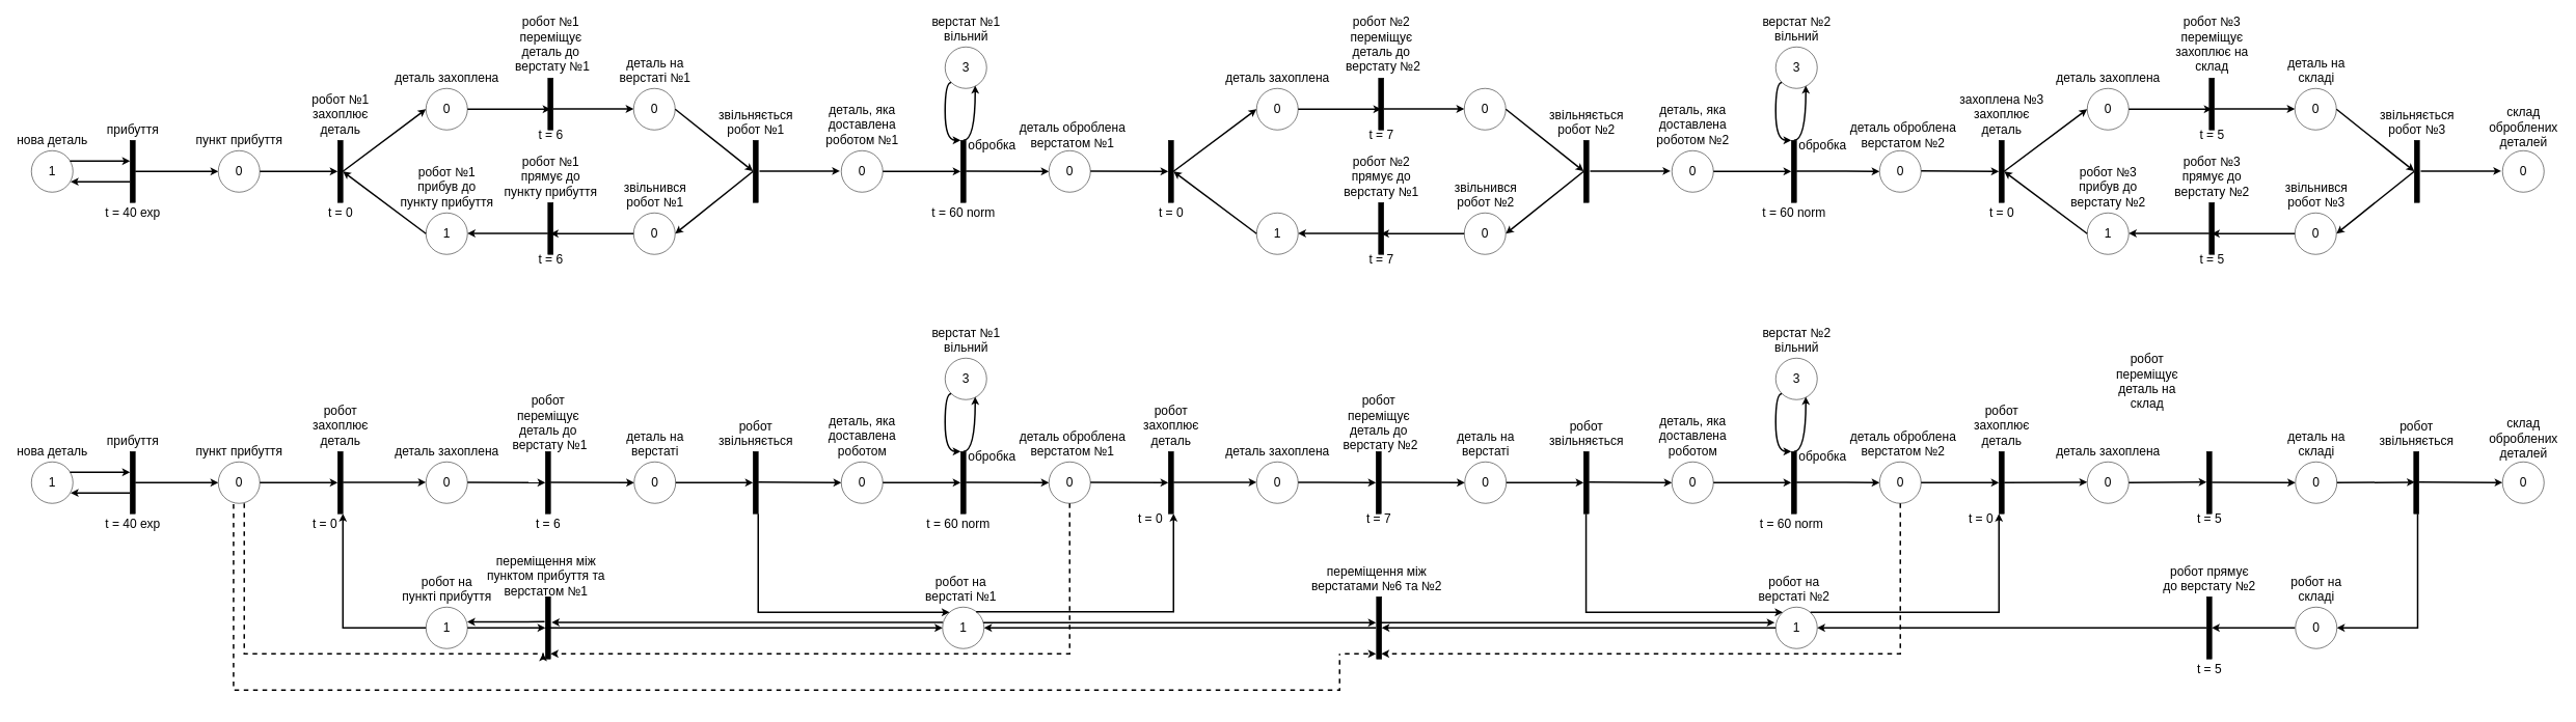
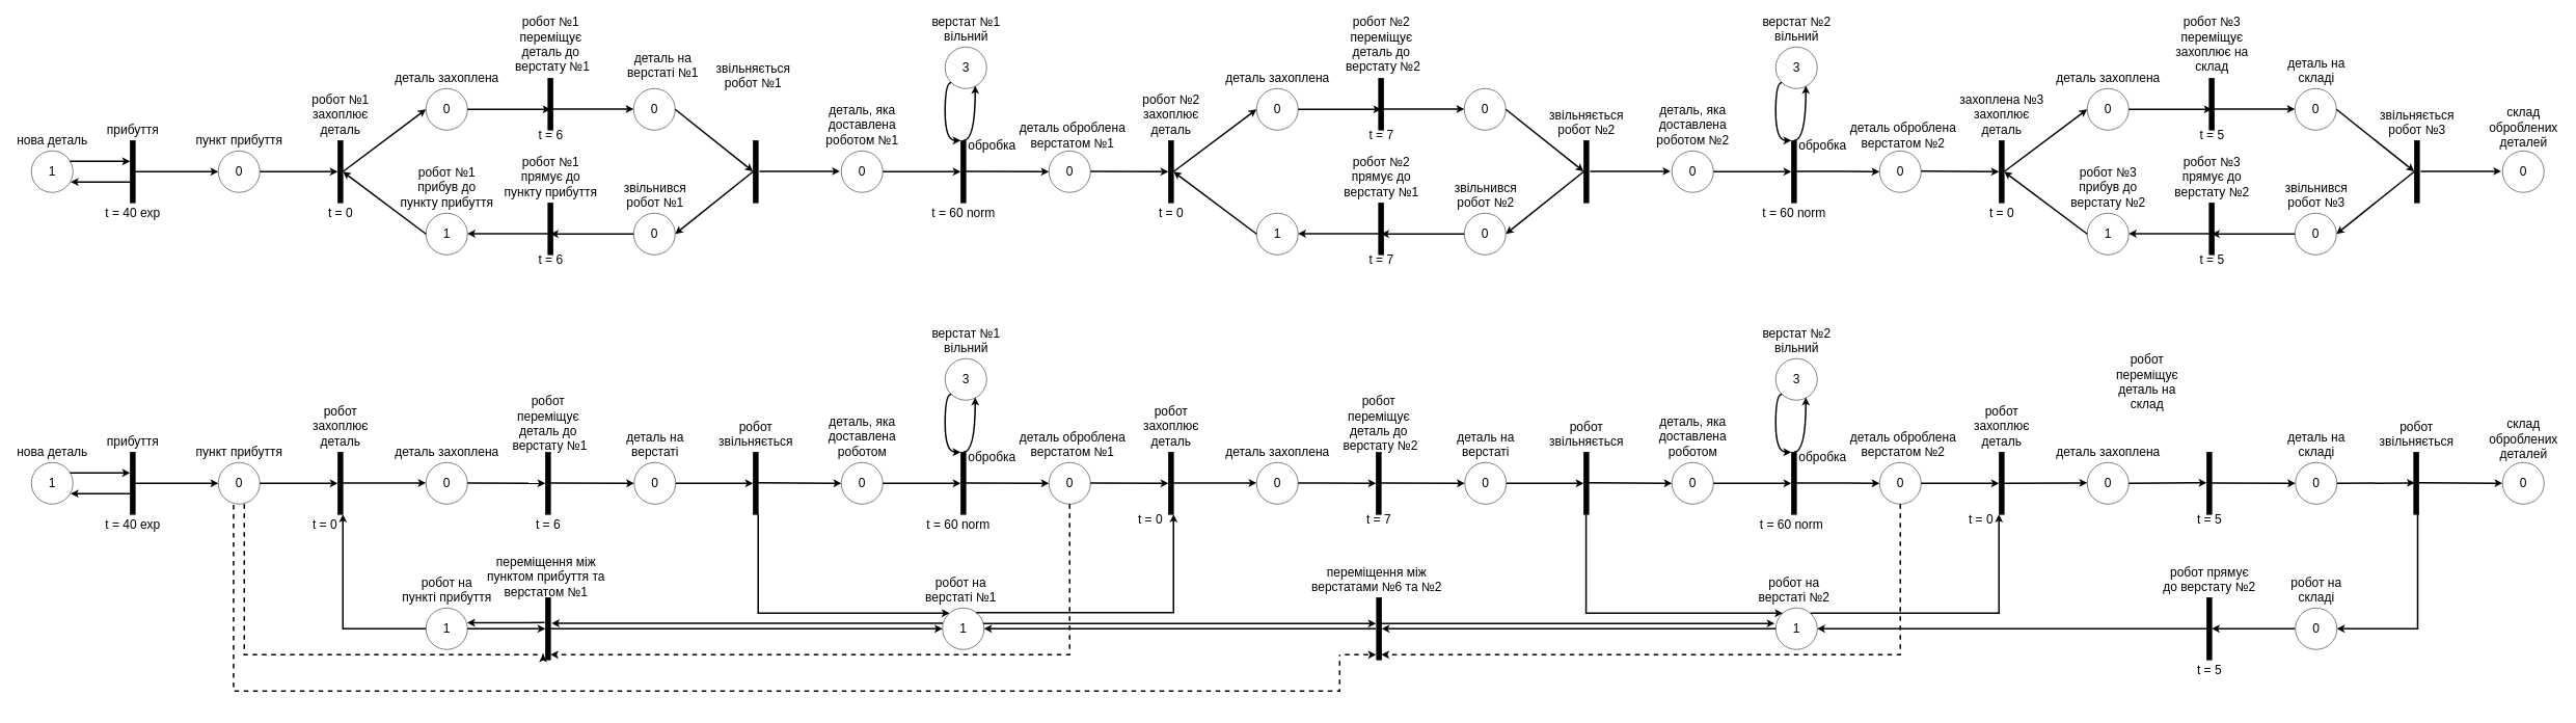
- <mxCell id="23" value="деталь на&lt;br&gt;верстаті №1" style="text;html=1;align=center;verticalAlign=middle;resizable=0;points=[];autosize=1;strokeColor=none;fillColor=none;fontSize=24;" parent="1" vertex="1"><mxGeometry x="1181" y="100" width="160" height="70" as="geometry" /></mxCell>
+ <mxCell id="23" value="деталь на&lt;br&gt;верстаті №1" style="text;html=1;align=center;verticalAlign=middle;resizable=0;points=[];autosize=1;strokeColor=none;fillColor=none;fontSize=24;" parent="1" vertex="1"><mxGeometry x="1196" y="90" width="160" height="70" as="geometry" /></mxCell>
+ <mxCell id="55" value="робот №2&lt;br&gt;захоплює&lt;br&gt;деталь" style="text;html=1;align=center;verticalAlign=middle;resizable=0;points=[];autosize=1;strokeColor=none;fillColor=none;fontSize=24;" parent="1" vertex="1"><mxGeometry x="2190" y="170" width="130" height="100" as="geometry" /></mxCell>
- <mxCell id="26" value="звільняється&lt;br&gt;робот №1" style="text;html=1;align=center;verticalAlign=middle;resizable=0;points=[];autosize=1;strokeColor=none;fillColor=none;fontSize=24;" parent="1" vertex="1"><mxGeometry x="1370" y="200" width="170" height="70" as="geometry" /></mxCell>
+ <mxCell id="26" value="звільняється&lt;br&gt;робот №1" style="text;html=1;align=center;verticalAlign=middle;resizable=0;points=[];autosize=1;strokeColor=none;fillColor=none;fontSize=24;" parent="1" vertex="1"><mxGeometry x="1365" y="110" width="170" height="70" as="geometry" /></mxCell>
